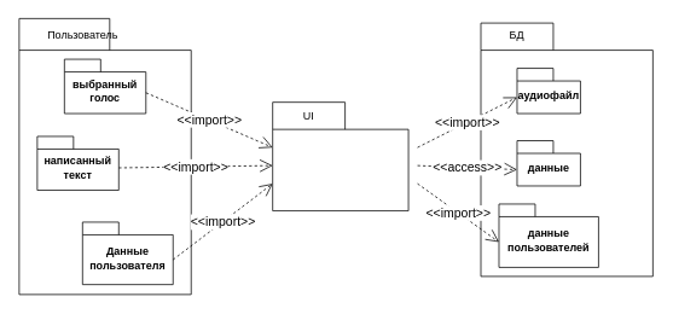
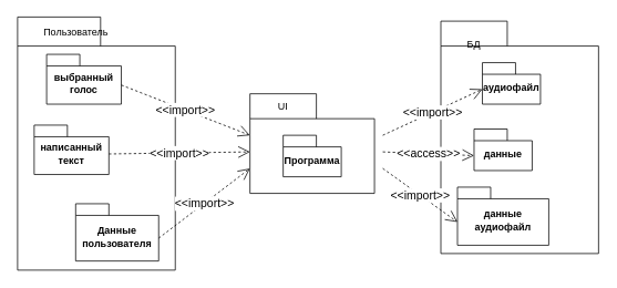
- <mxCell id="4" value="БД" style="text;html=1;strokeColor=none;fillColor=none;align=center;verticalAlign=middle;whiteSpace=wrap;rounded=0;" parent="1" vertex="1"><mxGeometry x="540" y="24" width="60" height="30" as="geometry" /></mxCell>
+ <mxCell id="4" value="БД" style="text;html=1;strokeColor=none;fillColor=none;align=center;verticalAlign=middle;whiteSpace=wrap;rounded=0;" parent="1" vertex="1"><mxGeometry x="540" y="39" width="60" height="30" as="geometry" /></mxCell>
- <mxCell id="7" value="выбранный голос" style="shape=folder;fontStyle=1;spacingTop=10;tabWidth=40;tabHeight=14;tabPosition=left;html=1;whiteSpace=wrap;" parent="1" vertex="1"><mxGeometry x="70" y="65" width="90" height="60" as="geometry" /></mxCell>
+ <mxCell id="7" value="выбранный голос" style="shape=folder;fontStyle=1;spacingTop=10;tabWidth=40;tabHeight=14;tabPosition=left;html=1;whiteSpace=wrap;" parent="1" vertex="1"><mxGeometry x="55" y="65" width="90" height="60" as="geometry" /></mxCell>
- <mxCell id="9" value="аудиофайл" style="shape=folder;fontStyle=1;spacingTop=10;tabWidth=40;tabHeight=14;tabPosition=left;html=1;whiteSpace=wrap;" parent="1" vertex="1"><mxGeometry x="570" y="75" width="70" height="50" as="geometry" /></mxCell>
+ <mxCell id="9" value="аудиофайл" style="shape=folder;fontStyle=1;spacingTop=10;tabWidth=40;tabHeight=14;tabPosition=left;html=1;whiteSpace=wrap;" parent="1" vertex="1"><mxGeometry x="580" y="75" width="70" height="50" as="geometry" /></mxCell>
+ <mxCell id="20" value="Программа" style="shape=folder;fontStyle=1;spacingTop=10;tabWidth=40;tabHeight=14;tabPosition=left;html=1;whiteSpace=wrap;" vertex="1" parent="17"><mxGeometry x="40" y="50" width="70" height="50" as="geometry" /></mxCell>
- <mxCell id="5" value="данные пользователей" style="shape=folder;fontStyle=1;spacingTop=10;tabWidth=40;tabHeight=14;tabPosition=left;html=1;whiteSpace=wrap;" parent="1" vertex="1"><mxGeometry x="550" y="225" width="110" height="70" as="geometry" /></mxCell>
+ <mxCell id="5" value="данные аудиофайл" style="shape=folder;fontStyle=1;spacingTop=10;tabWidth=40;tabHeight=14;tabPosition=left;html=1;whiteSpace=wrap;" parent="1" vertex="1"><mxGeometry x="550" y="225" width="110" height="70" as="geometry" /></mxCell>
